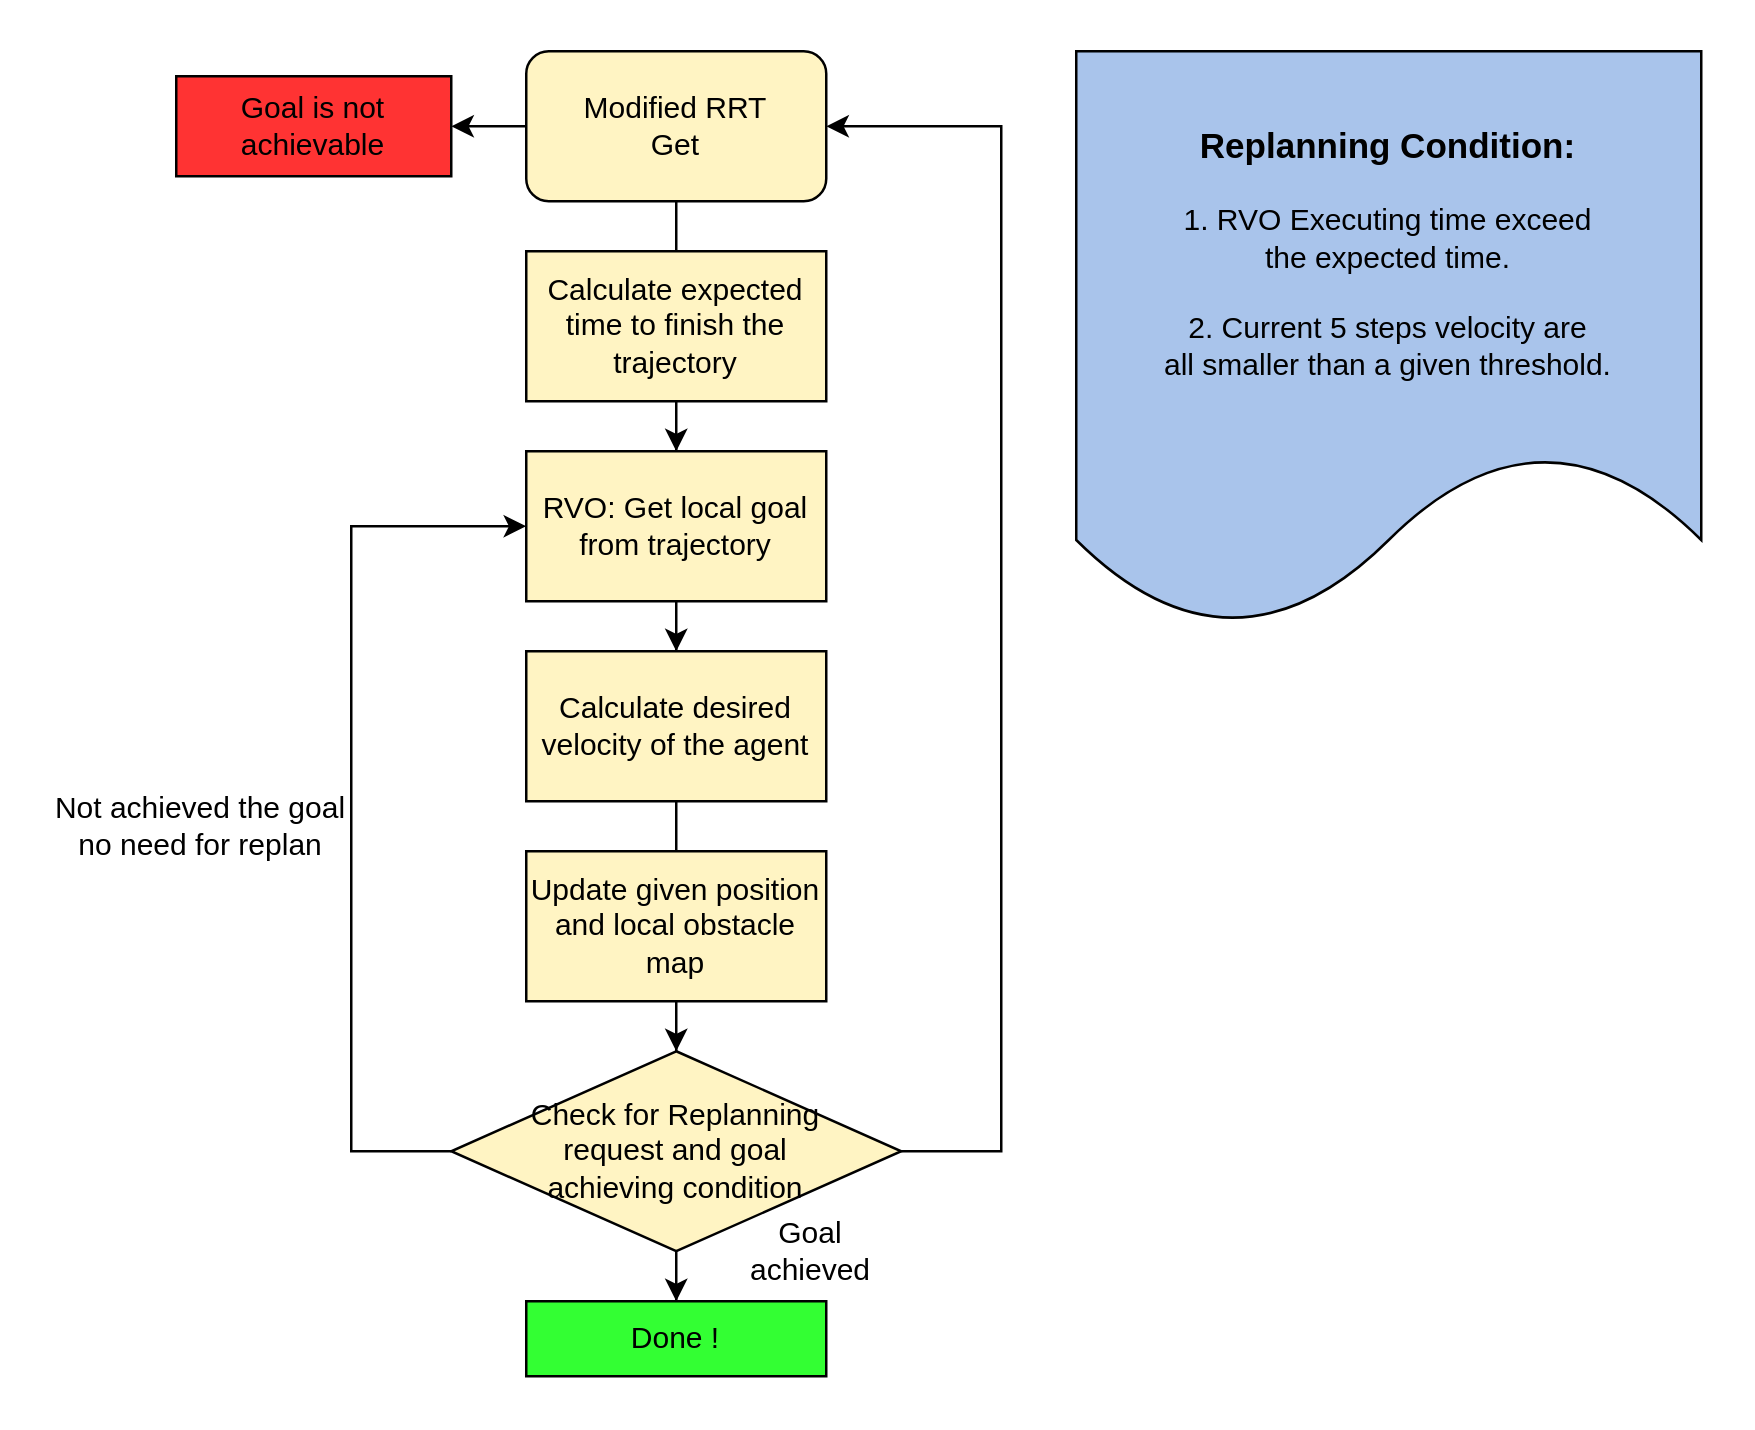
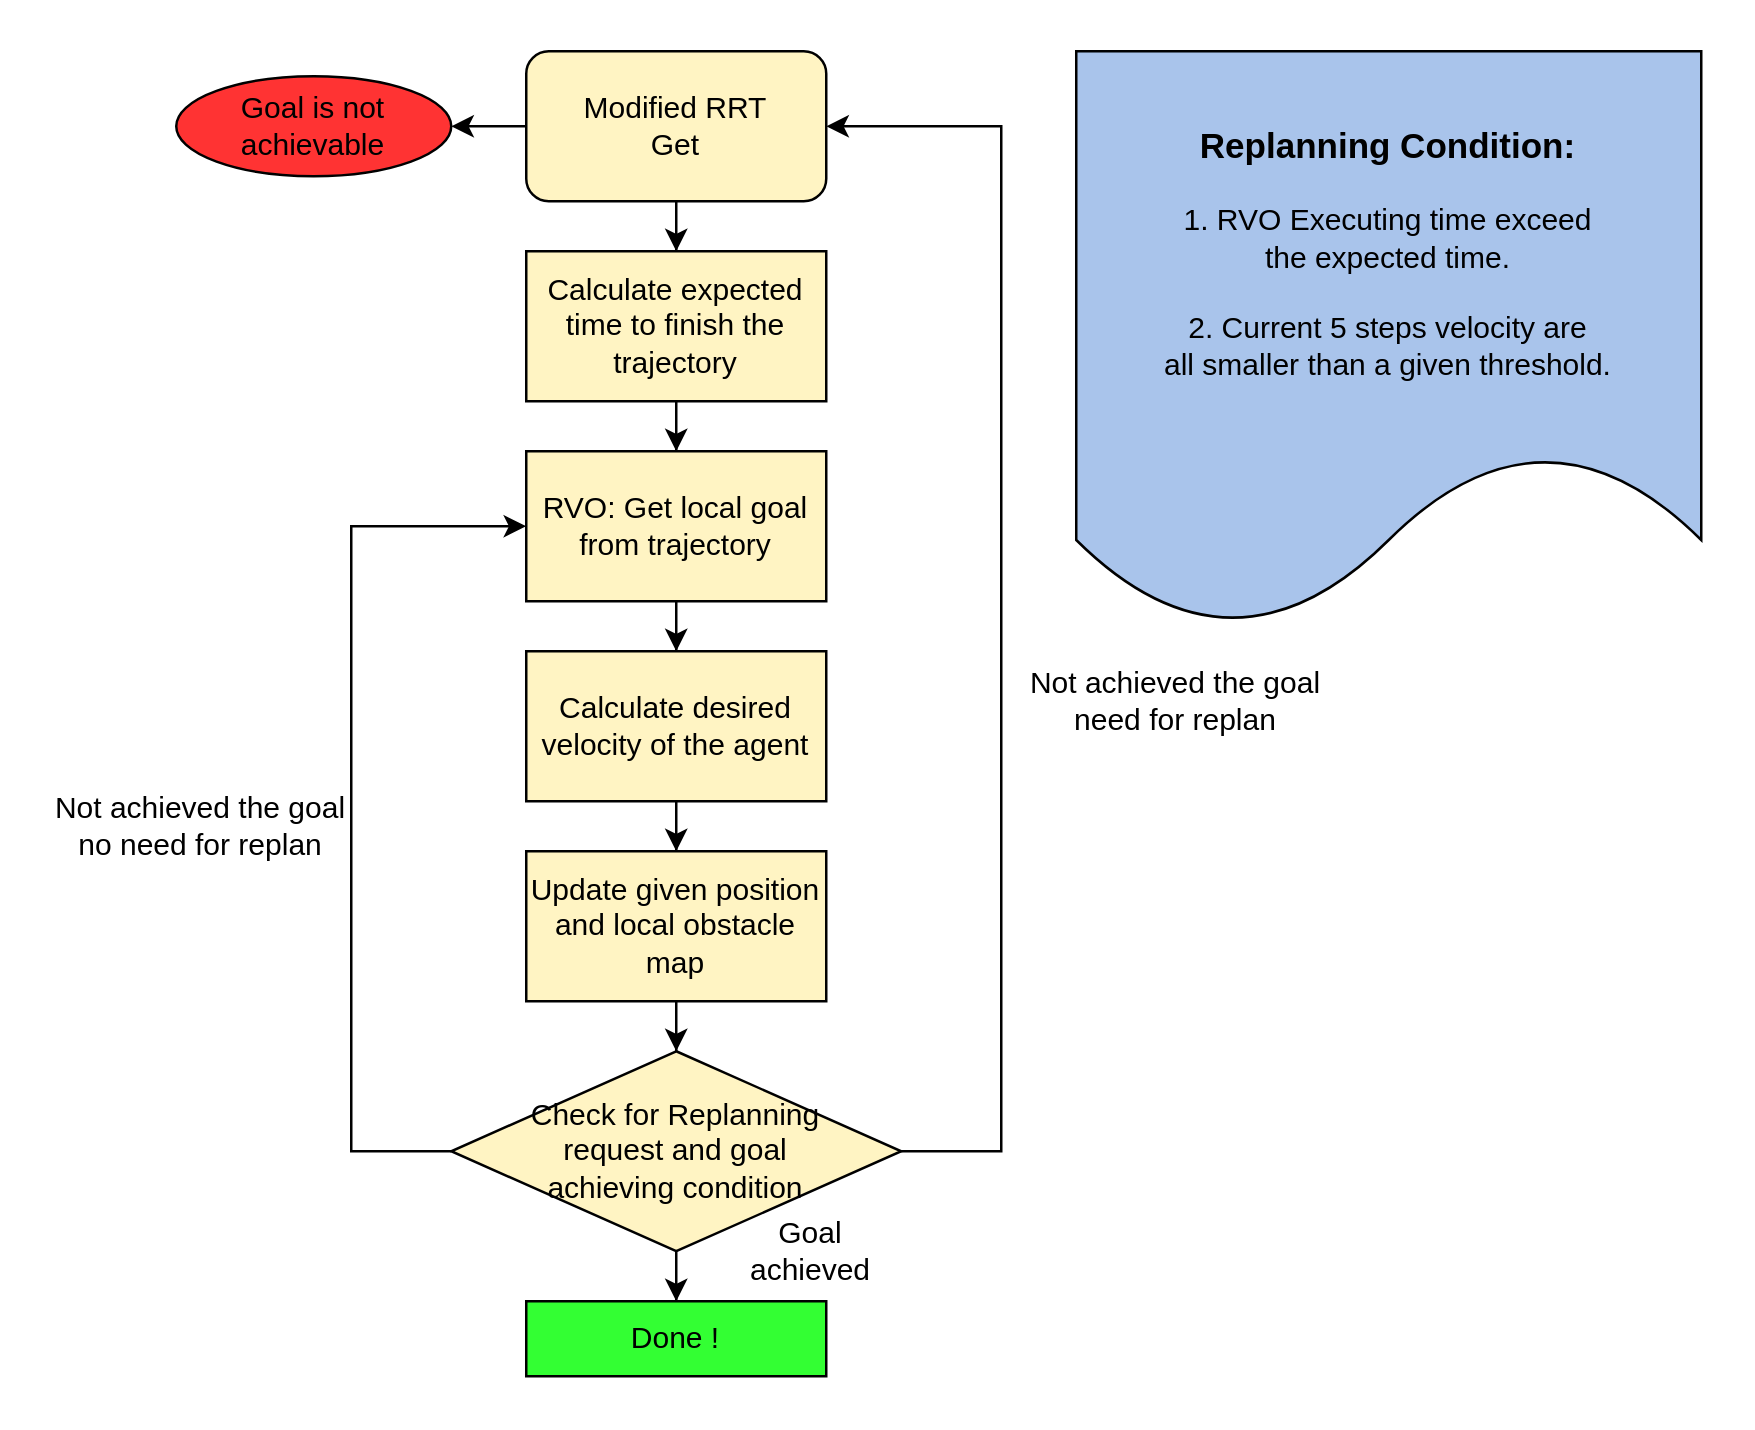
- <mxCell id="22" value="Goal is not achievable" style="whiteSpace=wrap;html=1;fillColor=#FF3333;rounded=0;" vertex="1" parent="1"><mxGeometry x="70" y="30" width="110" height="40" as="geometry" /></mxCell>
+ <mxCell id="22" value="Goal is not achievable" style="ellipse;whiteSpace=wrap;html=1;fillColor=#FF3333;" vertex="1" parent="1"><mxGeometry x="70" y="30" width="110" height="40" as="geometry" /></mxCell>
- <mxCell id="2" style="edgeStyle=orthogonalEdgeStyle;rounded=0;orthogonalLoop=1;jettySize=auto;html=1;entryX=0.5;entryY=0;entryDx=0;entryDy=0;endArrow=none;" edge="1" parent="1" source="4" target="6"><mxGeometry relative="1" as="geometry" /></mxCell>
+ <mxCell id="2" style="edgeStyle=orthogonalEdgeStyle;rounded=0;orthogonalLoop=1;jettySize=auto;html=1;entryX=0.5;entryY=0;entryDx=0;entryDy=0;" edge="1" parent="1" source="4" target="6"><mxGeometry relative="1" as="geometry" /></mxCell>
+ <mxCell id="19" value="Not achieved the goal need for replan" style="text;html=1;strokeColor=none;fillColor=none;align=center;verticalAlign=middle;whiteSpace=wrap;rounded=0;" vertex="1" parent="1"><mxGeometry x="410" y="270" width="120" height="20" as="geometry" /></mxCell>
- <mxCell id="9" style="edgeStyle=orthogonalEdgeStyle;rounded=0;orthogonalLoop=1;jettySize=auto;html=1;endArrow=none;" edge="1" parent="1" source="10" target="12"><mxGeometry relative="1" as="geometry" /></mxCell>
+ <mxCell id="9" style="edgeStyle=orthogonalEdgeStyle;rounded=0;orthogonalLoop=1;jettySize=auto;html=1;" edge="1" parent="1" source="10" target="12"><mxGeometry relative="1" as="geometry" /></mxCell>
